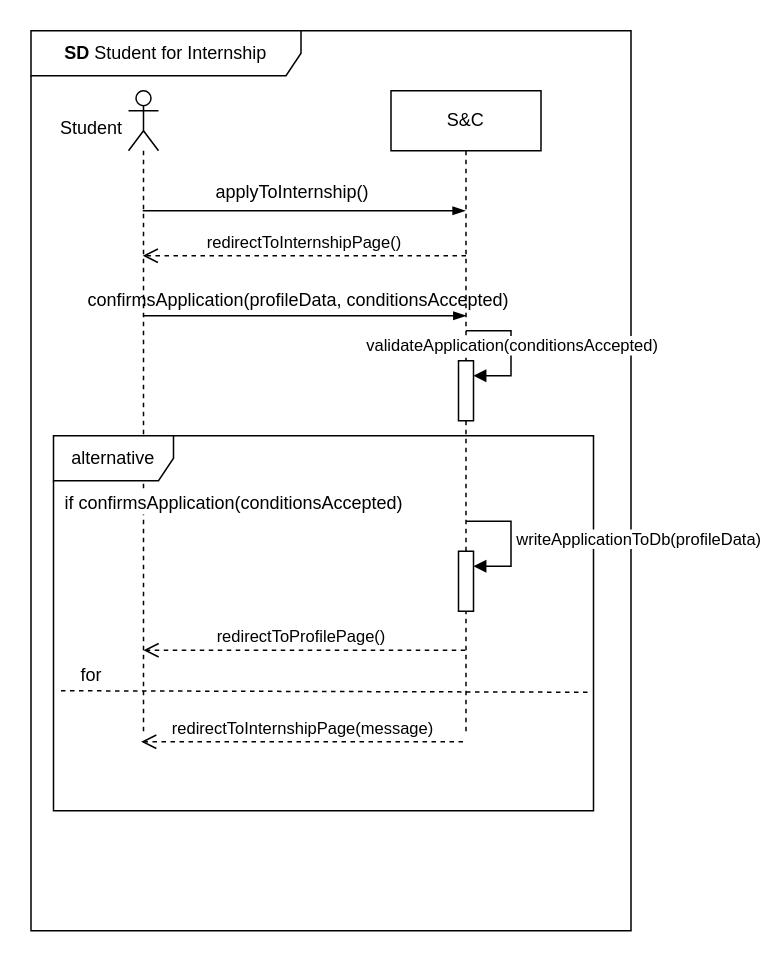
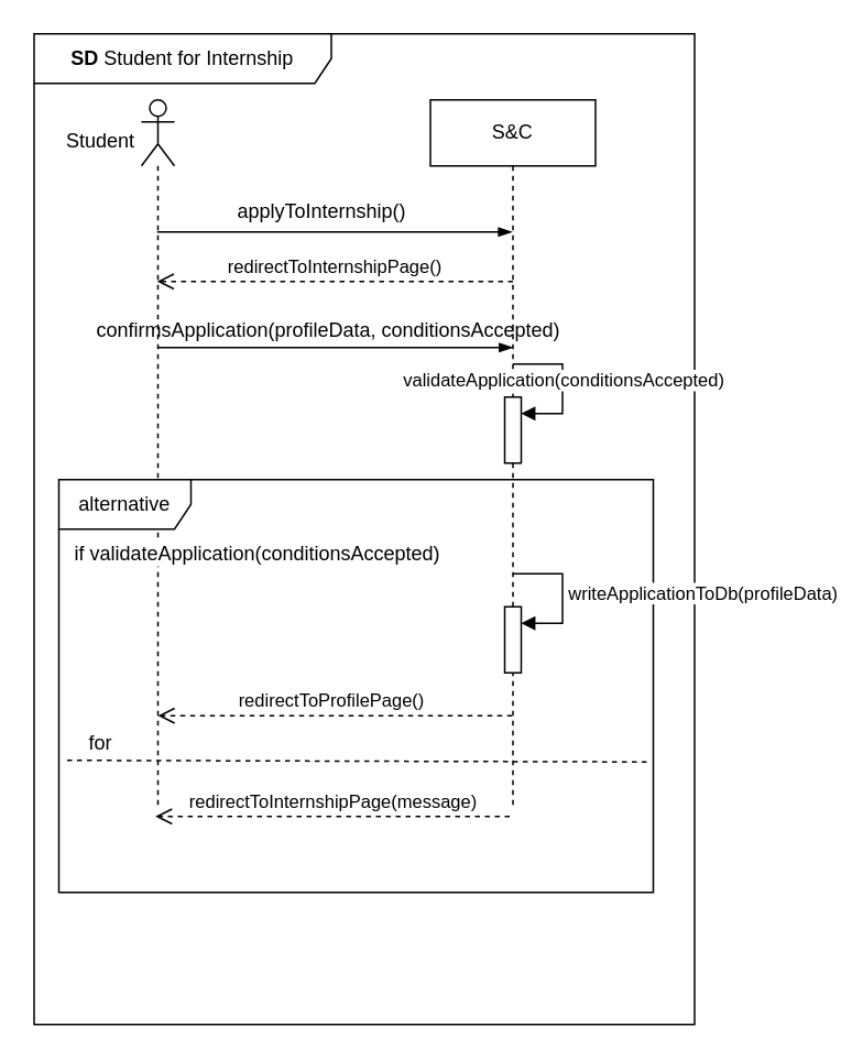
- <mxCell id="11" value="if confirmsApplication(conditionsAccepted)" style="text;html=1;align=center;verticalAlign=middle;resizable=0;points=[];autosize=1;strokeColor=none;fillColor=none;labelBackgroundColor=default;" parent="1" vertex="1"><mxGeometry x="35" y="320" width="240" height="30" as="geometry" /></mxCell>
+ <mxCell id="11" value="if validateApplication(conditionsAccepted)" style="text;html=1;align=center;verticalAlign=middle;resizable=0;points=[];autosize=1;strokeColor=none;fillColor=none;labelBackgroundColor=default;" parent="1" vertex="1"><mxGeometry x="35" y="320" width="240" height="30" as="geometry" /></mxCell>
